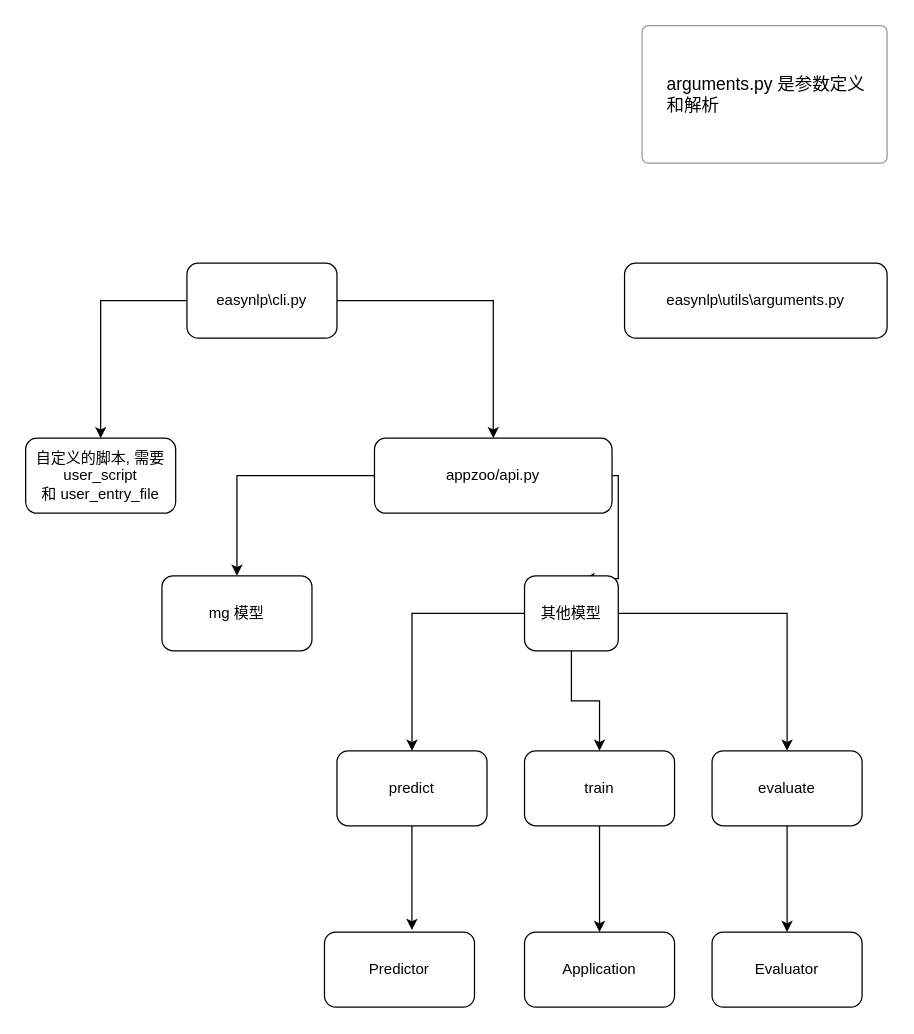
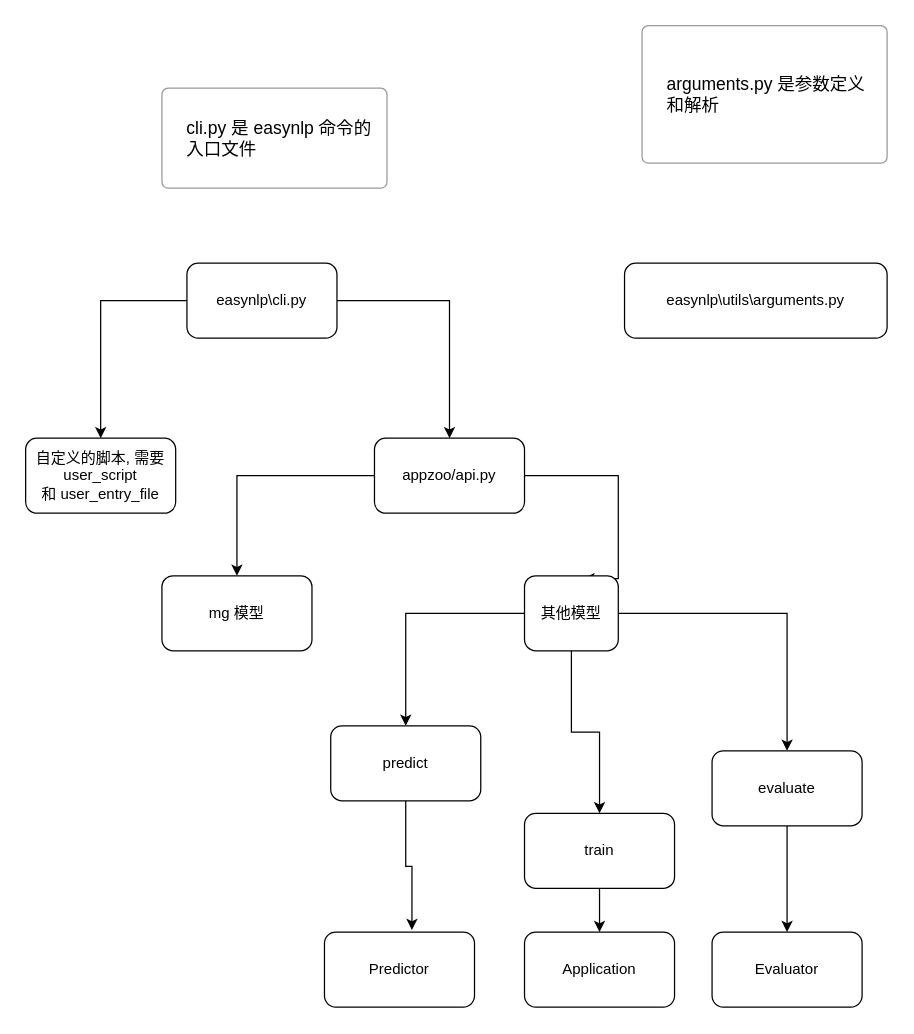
+ <mxCell id="5" value="&lt;font color=&quot;#000000&quot;&gt;cli.py 是 easynlp 命令的入口文件&lt;/font&gt;" style="html=1;shadow=0;dashed=0;shape=mxgraph.bootstrap.rrect;rSize=5;strokeColor=#999999;strokeWidth=1;fillColor=#FFFFFF;fontColor=#6C767D;whiteSpace=wrap;align=left;verticalAlign=middle;spacingLeft=10;fontSize=14;spacing=10;" vertex="1" parent="1"><mxGeometry x="129" y="70" width="180" height="80" as="geometry" /></mxCell>
- <mxCell id="11" value="appzoo/api.py" style="rounded=1;whiteSpace=wrap;html=1;" vertex="1" parent="1"><mxGeometry x="299" y="350" width="190" height="60" as="geometry" /></mxCell>
+ <mxCell id="11" value="appzoo/api.py" style="rounded=1;whiteSpace=wrap;html=1;" vertex="1" parent="1"><mxGeometry x="299" y="350" width="120" height="60" as="geometry" /></mxCell>
- <mxCell id="18" value="predict" style="rounded=1;whiteSpace=wrap;html=1;" vertex="1" parent="1"><mxGeometry x="269" y="600" width="120" height="60" as="geometry" /></mxCell>
+ <mxCell id="18" value="predict" style="rounded=1;whiteSpace=wrap;html=1;" vertex="1" parent="1"><mxGeometry x="264" y="580" width="120" height="60" as="geometry" /></mxCell>
- <mxCell id="20" value="train" style="rounded=1;whiteSpace=wrap;html=1;" vertex="1" parent="1"><mxGeometry x="419" y="600" width="120" height="60" as="geometry" /></mxCell>
+ <mxCell id="20" value="train" style="rounded=1;whiteSpace=wrap;html=1;" vertex="1" parent="1"><mxGeometry x="419" y="650" width="120" height="60" as="geometry" /></mxCell>
